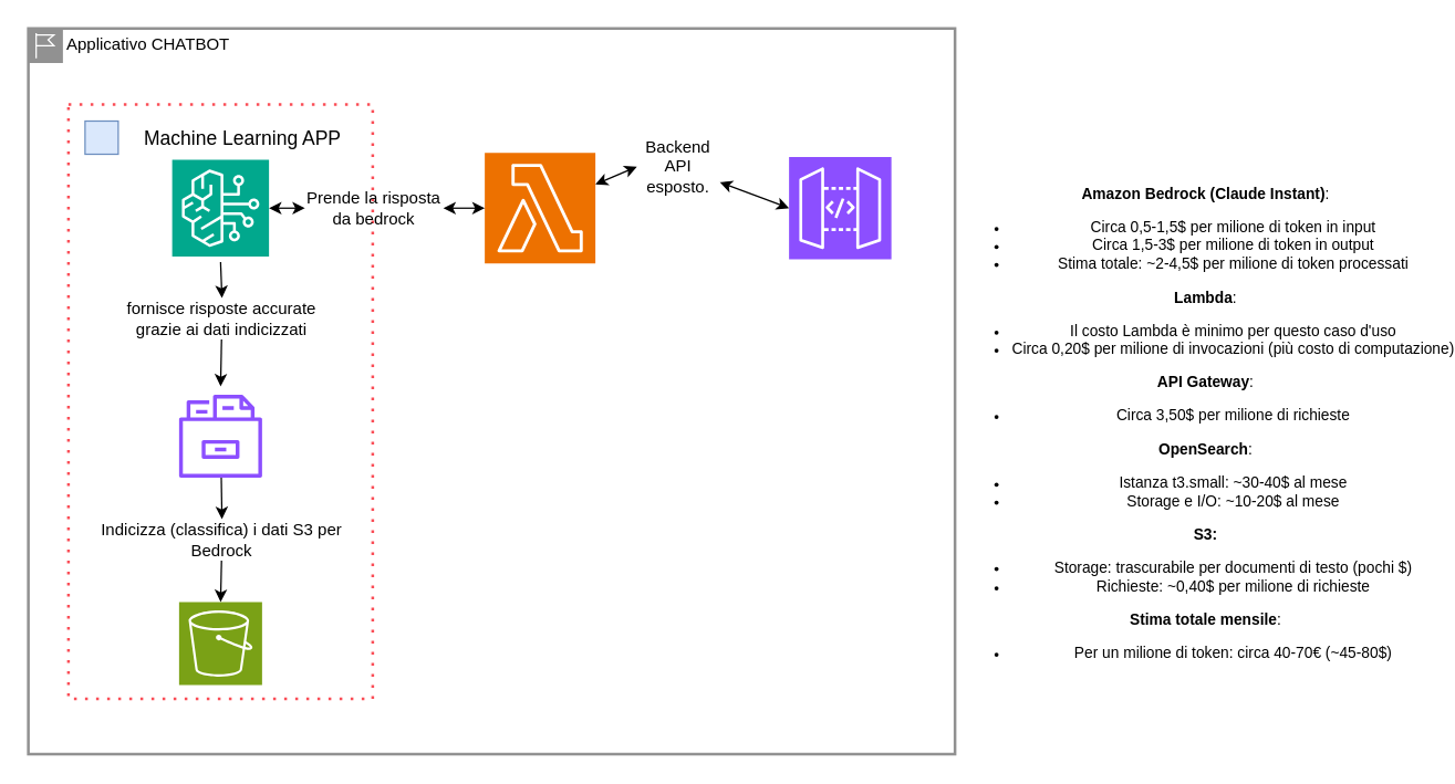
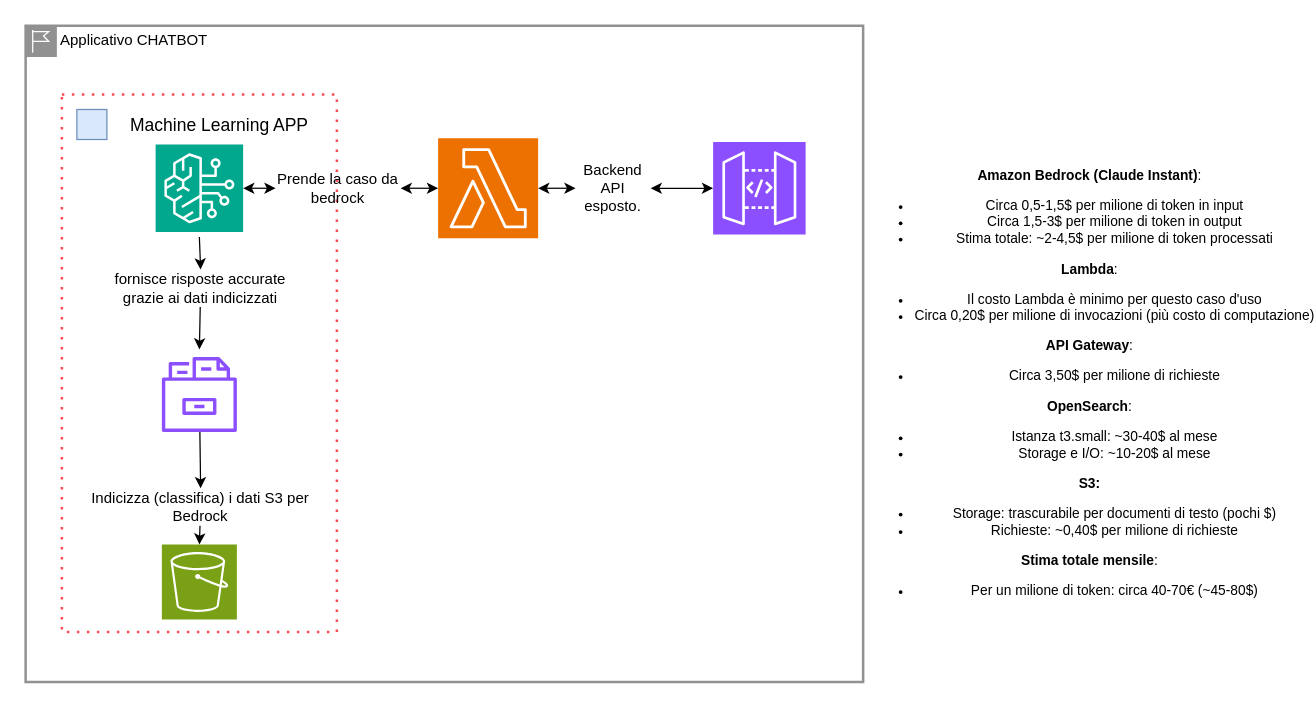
- <mxCell id="23" value="Backend API esposto." style="text;html=1;align=center;verticalAlign=middle;whiteSpace=wrap;rounded=0;" parent="1" vertex="1"><mxGeometry x="460" y="105" width="60" height="30" as="geometry" /></mxCell>
+ <mxCell id="23" value="Backend API esposto." style="text;html=1;align=center;verticalAlign=middle;whiteSpace=wrap;rounded=0;" parent="1" vertex="1"><mxGeometry x="460" y="135" width="60" height="30" as="geometry" /></mxCell>
- <mxCell id="19" value="Prende la risposta da bedrock" style="text;html=1;align=center;verticalAlign=middle;whiteSpace=wrap;rounded=0;" parent="1" vertex="1"><mxGeometry x="220" y="135" width="100" height="30" as="geometry" /></mxCell>
+ <mxCell id="19" value="Prende la caso da bedrock" style="text;html=1;align=center;verticalAlign=middle;whiteSpace=wrap;rounded=0;" parent="1" vertex="1"><mxGeometry x="220" y="135" width="100" height="30" as="geometry" /></mxCell>
- <mxCell id="17" value="Indicizza (classifica) i dati S3 per Bedrock" style="text;html=1;align=center;verticalAlign=middle;whiteSpace=wrap;rounded=0;" parent="1" vertex="1"><mxGeometry x="60" y="375" width="200" height="30" as="geometry" /></mxCell>
+ <mxCell id="17" value="Indicizza (classifica) i dati S3 per Bedrock" style="text;html=1;align=center;verticalAlign=middle;whiteSpace=wrap;rounded=0;" parent="1" vertex="1"><mxGeometry x="60" y="390" width="200" height="30" as="geometry" /></mxCell>
